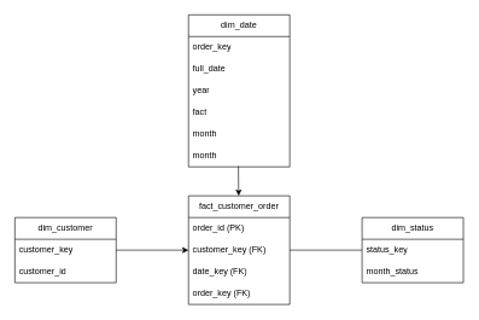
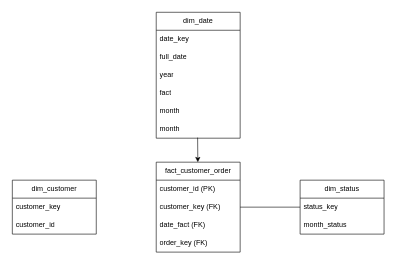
- <mxCell id="3" value="order_key" style="text;strokeColor=none;fillColor=none;align=left;verticalAlign=middle;spacingLeft=4;spacingRight=4;overflow=hidden;points=[[0,0.5],[1,0.5]];portConstraint=eastwest;rotatable=0;whiteSpace=wrap;html=1;" vertex="1" parent="2"><mxGeometry y="30" width="140" height="30" as="geometry" /></mxCell>
+ <mxCell id="3" value="date_key" style="text;strokeColor=none;fillColor=none;align=left;verticalAlign=middle;spacingLeft=4;spacingRight=4;overflow=hidden;points=[[0,0.5],[1,0.5]];portConstraint=eastwest;rotatable=0;whiteSpace=wrap;html=1;" vertex="1" parent="2"><mxGeometry y="30" width="140" height="30" as="geometry" /></mxCell>
- <mxCell id="16" value="order_id (PK)" style="text;strokeColor=none;fillColor=none;align=left;verticalAlign=middle;spacingLeft=4;spacingRight=4;overflow=hidden;points=[[0,0.5],[1,0.5]];portConstraint=eastwest;rotatable=0;whiteSpace=wrap;html=1;" vertex="1" parent="15"><mxGeometry y="30" width="140" height="30" as="geometry" /></mxCell>
+ <mxCell id="16" value="customer_id (PK)" style="text;strokeColor=none;fillColor=none;align=left;verticalAlign=middle;spacingLeft=4;spacingRight=4;overflow=hidden;points=[[0,0.5],[1,0.5]];portConstraint=eastwest;rotatable=0;whiteSpace=wrap;html=1;" vertex="1" parent="15"><mxGeometry y="30" width="140" height="30" as="geometry" /></mxCell>
- <mxCell id="20" value="" style="edgeStyle=orthogonalEdgeStyle;rounded=0;orthogonalLoop=1;jettySize=auto;html=1;" edge="1" parent="1" source="13" target="17"><mxGeometry relative="1" as="geometry" /></mxCell>
- <mxCell id="18" value="date_key (FK)" style="text;strokeColor=none;fillColor=none;align=left;verticalAlign=middle;spacingLeft=4;spacingRight=4;overflow=hidden;points=[[0,0.5],[1,0.5]];portConstraint=eastwest;rotatable=0;whiteSpace=wrap;html=1;" vertex="1" parent="15"><mxGeometry y="90" width="140" height="30" as="geometry" /></mxCell>
+ <mxCell id="18" value="date_fact (FK)" style="text;strokeColor=none;fillColor=none;align=left;verticalAlign=middle;spacingLeft=4;spacingRight=4;overflow=hidden;points=[[0,0.5],[1,0.5]];portConstraint=eastwest;rotatable=0;whiteSpace=wrap;html=1;" vertex="1" parent="15"><mxGeometry y="90" width="140" height="30" as="geometry" /></mxCell>
